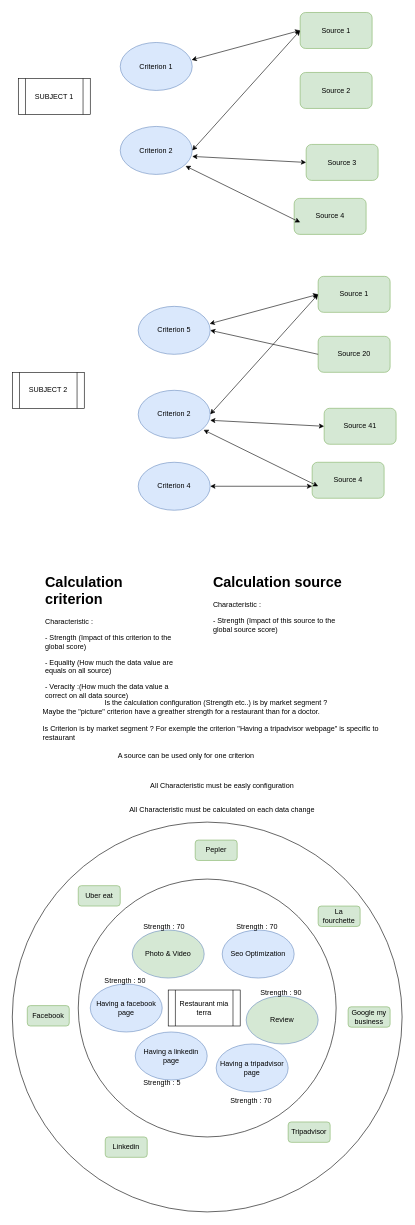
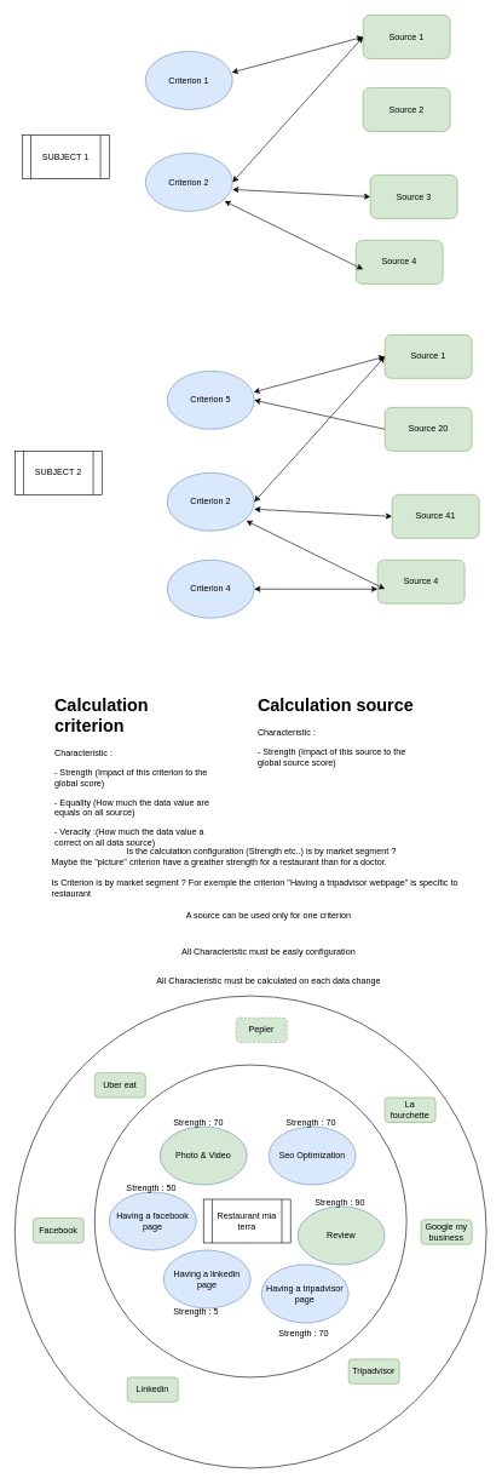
- <mxCell id="20" value="SUBJECT 1" style="shape=process;whiteSpace=wrap;html=1;backgroundOutline=1;" parent="1" vertex="1"><mxGeometry x="30" y="130" width="120" height="60" as="geometry" /></mxCell>
+ <mxCell id="20" value="SUBJECT 1" style="shape=process;whiteSpace=wrap;html=1;backgroundOutline=1;" parent="1" vertex="1"><mxGeometry x="30" y="185" width="120" height="60" as="geometry" /></mxCell>
- <mxCell id="17" value="A source can be used only for one criterion" style="text;html=1;strokeColor=none;fillColor=none;align=center;verticalAlign=middle;whiteSpace=wrap;rounded=0;" parent="1" vertex="1"><mxGeometry x="20" y="1240" width="580" height="40" as="geometry" /></mxCell>
+ <mxCell id="17" value="A source can be used only for one criterion" style="text;html=1;strokeColor=none;fillColor=none;align=center;verticalAlign=middle;whiteSpace=wrap;rounded=0;" parent="1" vertex="1"><mxGeometry x="80" y="1240" width="580" height="40" as="geometry" /></mxCell>
- <mxCell id="46" value="Pepler" style="rounded=1;whiteSpace=wrap;html=1;fillColor=#d5e8d4;strokeColor=#82b366;" parent="1" vertex="1"><mxGeometry x="325" y="1400" width="70" height="34" as="geometry" /></mxCell>
+ <mxCell id="46" value="Pepler" style="rounded=1;whiteSpace=wrap;html=1;fillColor=#d5e8d4;strokeColor=#82b366;dashed=1;" parent="1" vertex="1"><mxGeometry x="325" y="1400" width="70" height="34" as="geometry" /></mxCell>
